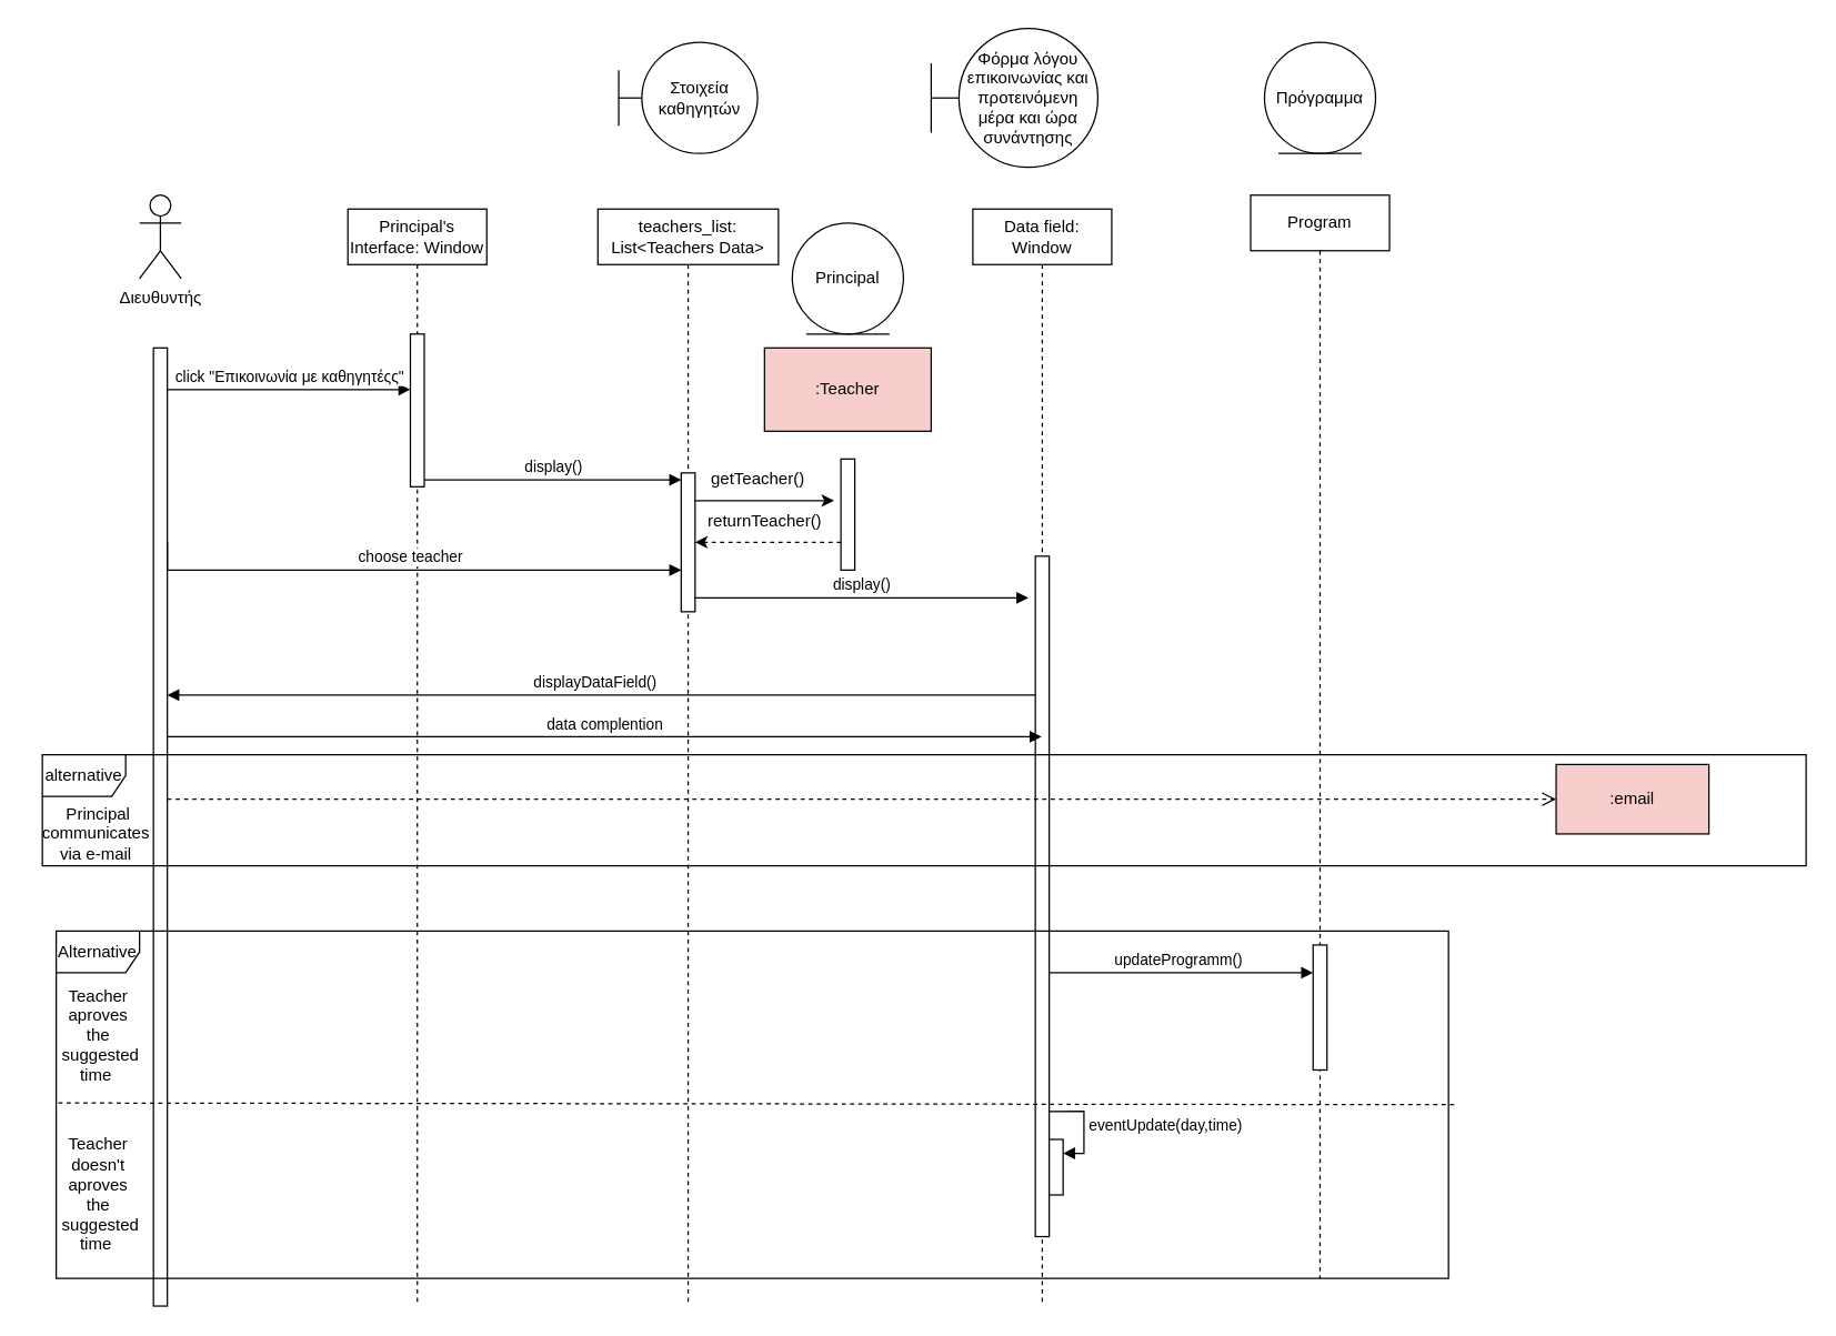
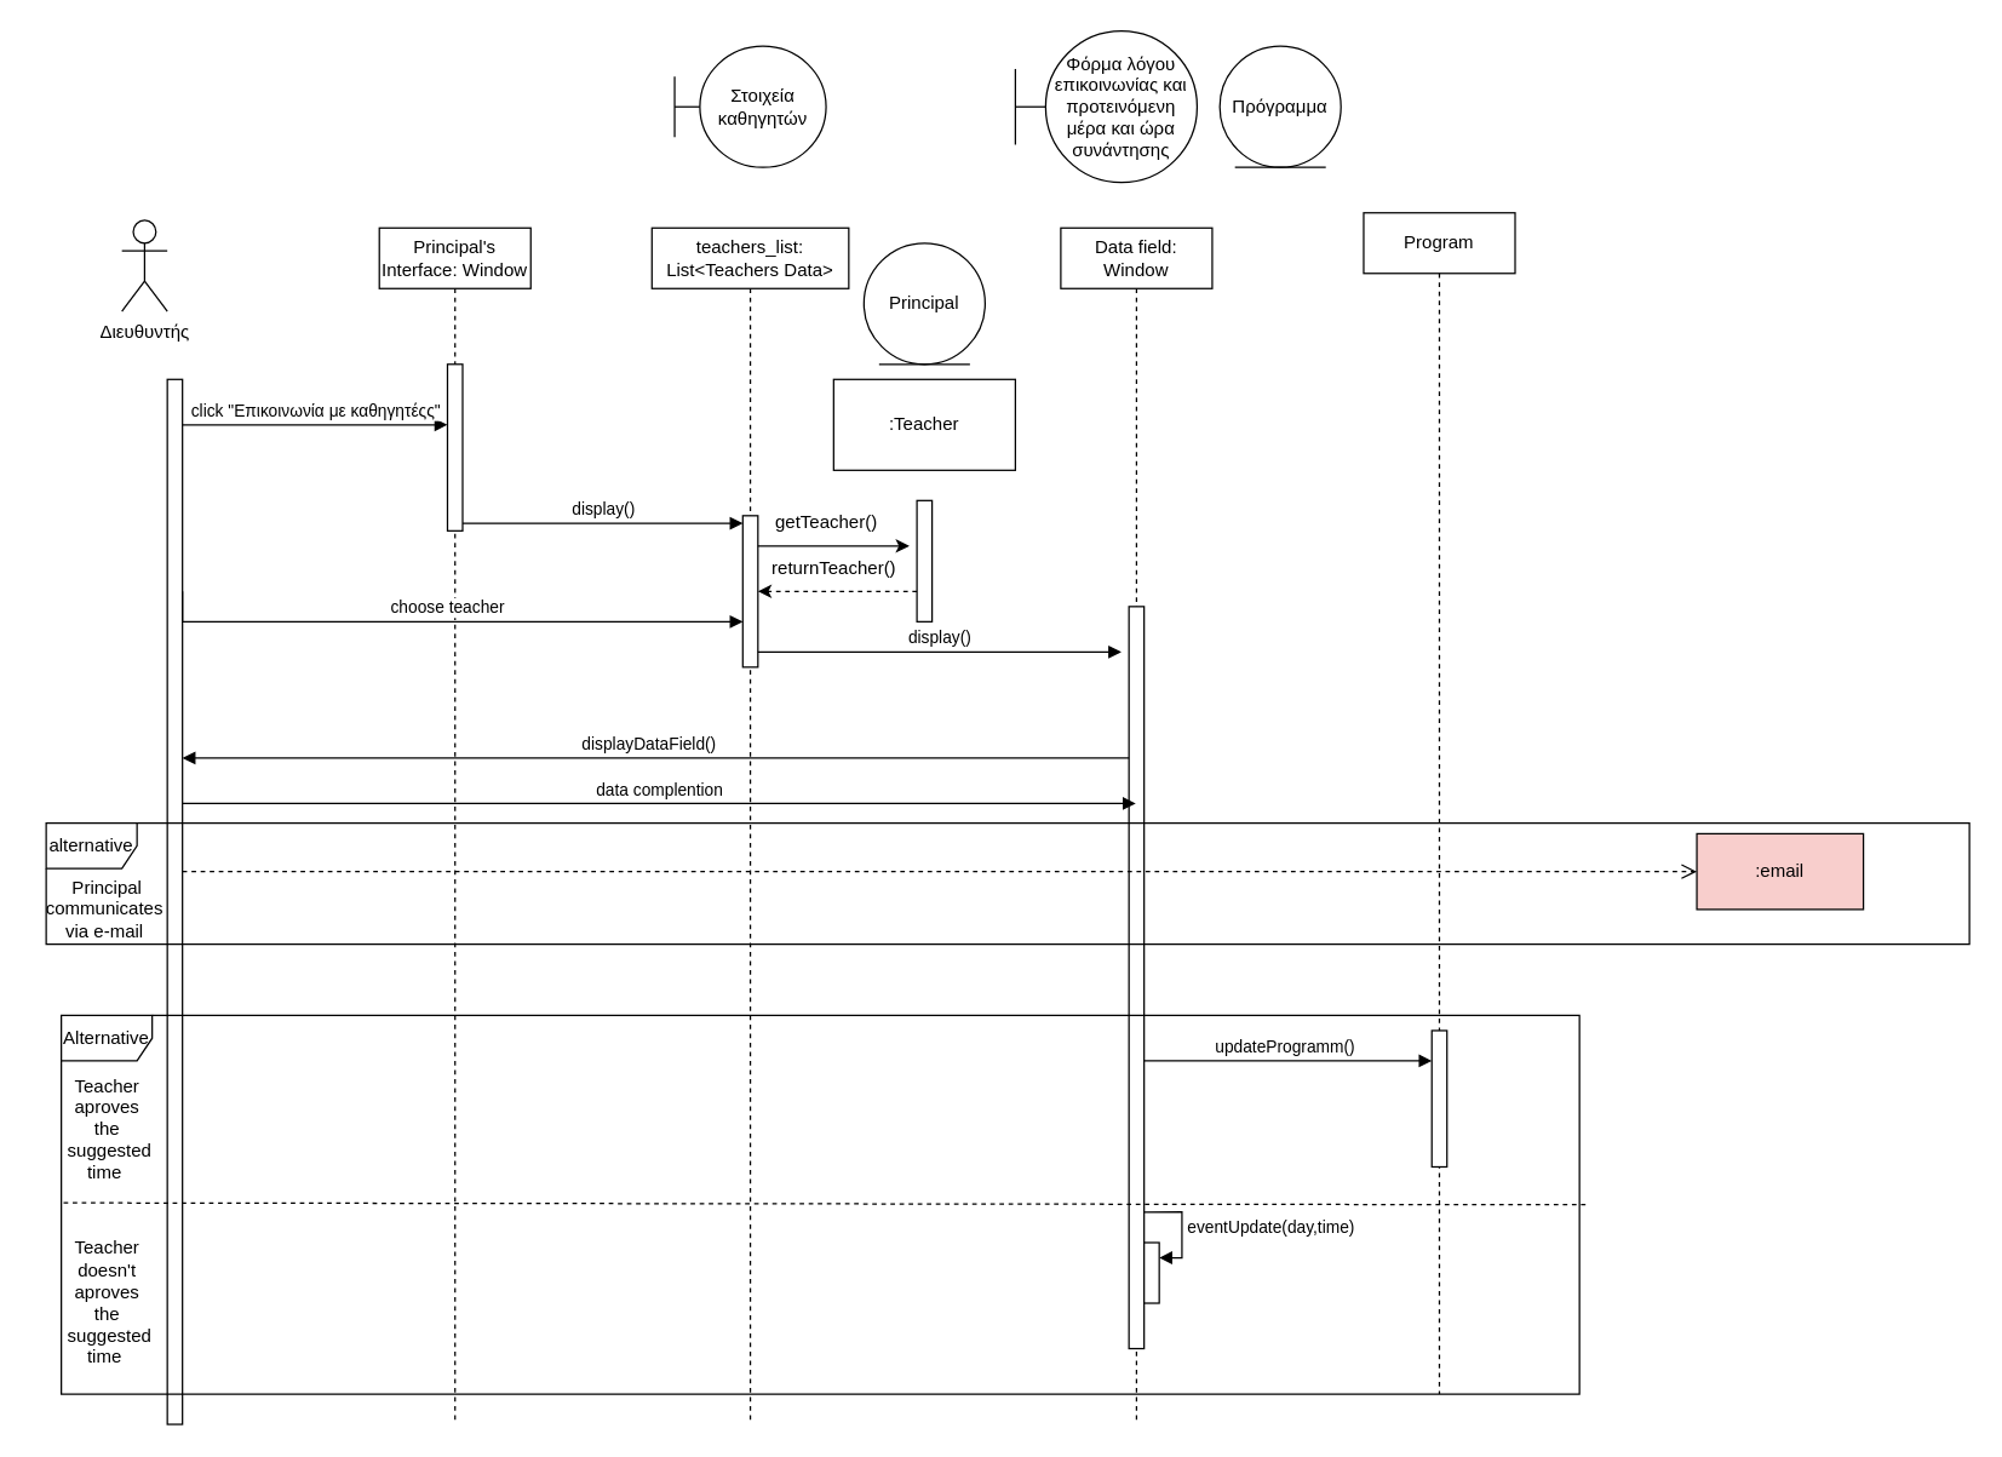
- <mxCell id="5" value="Πρόγραμμα" style="ellipse;shape=umlEntity;whiteSpace=wrap;html=1;" parent="1" vertex="1"><mxGeometry x="910" y="30" width="80" height="80" as="geometry" /></mxCell>
+ <mxCell id="5" value="Πρόγραμμα" style="ellipse;shape=umlEntity;whiteSpace=wrap;html=1;" parent="1" vertex="1"><mxGeometry x="805" y="30" width="80" height="80" as="geometry" /></mxCell>
- <mxCell id="2" value="Διευθυντής" style="shape=umlActor;verticalLabelPosition=bottom;verticalAlign=top;html=1;" parent="1" vertex="1"><mxGeometry x="100" y="140" width="30" height="60" as="geometry" /></mxCell>
+ <mxCell id="2" value="Διευθυντής" style="shape=umlActor;verticalLabelPosition=bottom;verticalAlign=top;html=1;" parent="1" vertex="1"><mxGeometry x="80" y="145" width="30" height="60" as="geometry" /></mxCell>
- <mxCell id="38" value=":Teacher" style="rounded=0;whiteSpace=wrap;html=1;fillColor=#f8cecc;" vertex="1" parent="1"><mxGeometry x="550" y="250" width="120" height="60" as="geometry" /></mxCell>
+ <mxCell id="38" value=":Teacher" style="rounded=0;whiteSpace=wrap;html=1;" vertex="1" parent="1"><mxGeometry x="550" y="250" width="120" height="60" as="geometry" /></mxCell>
